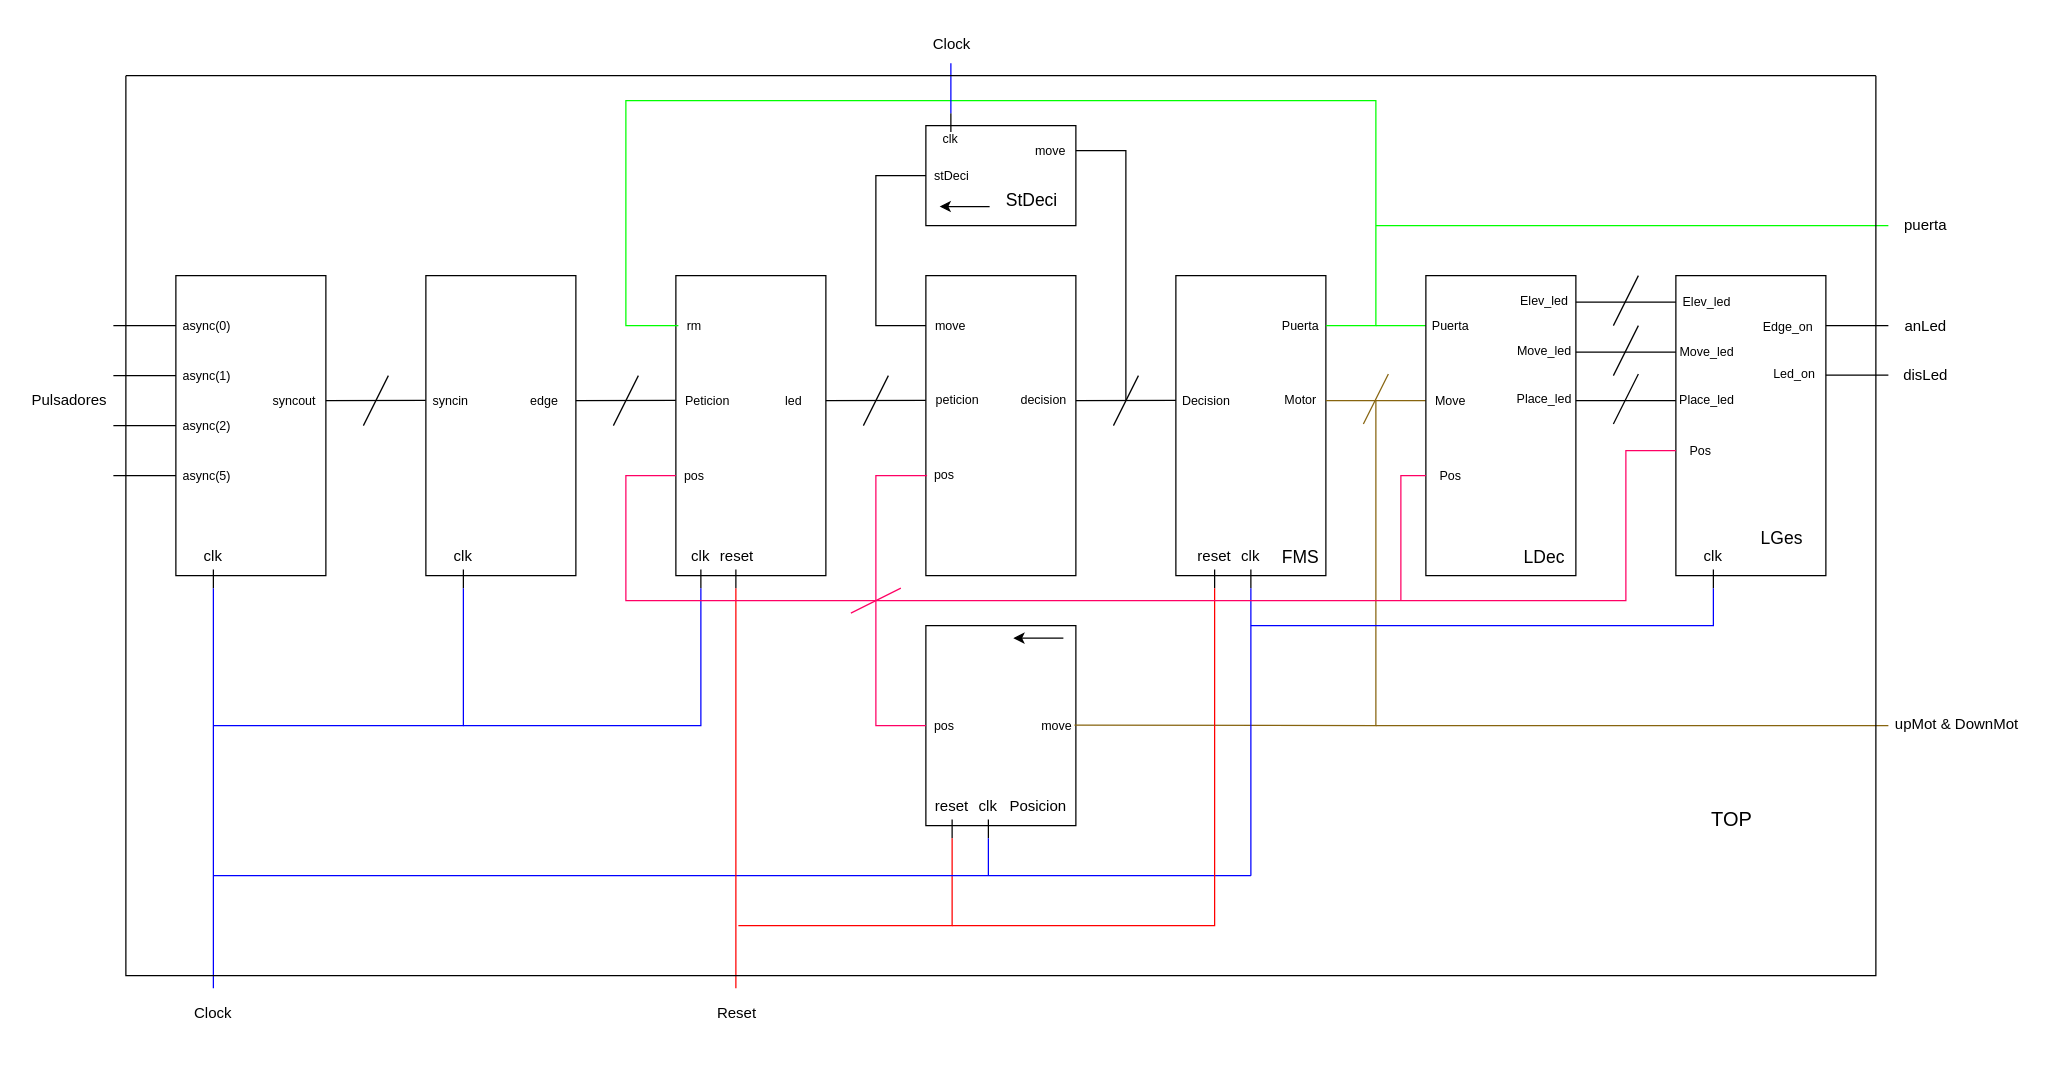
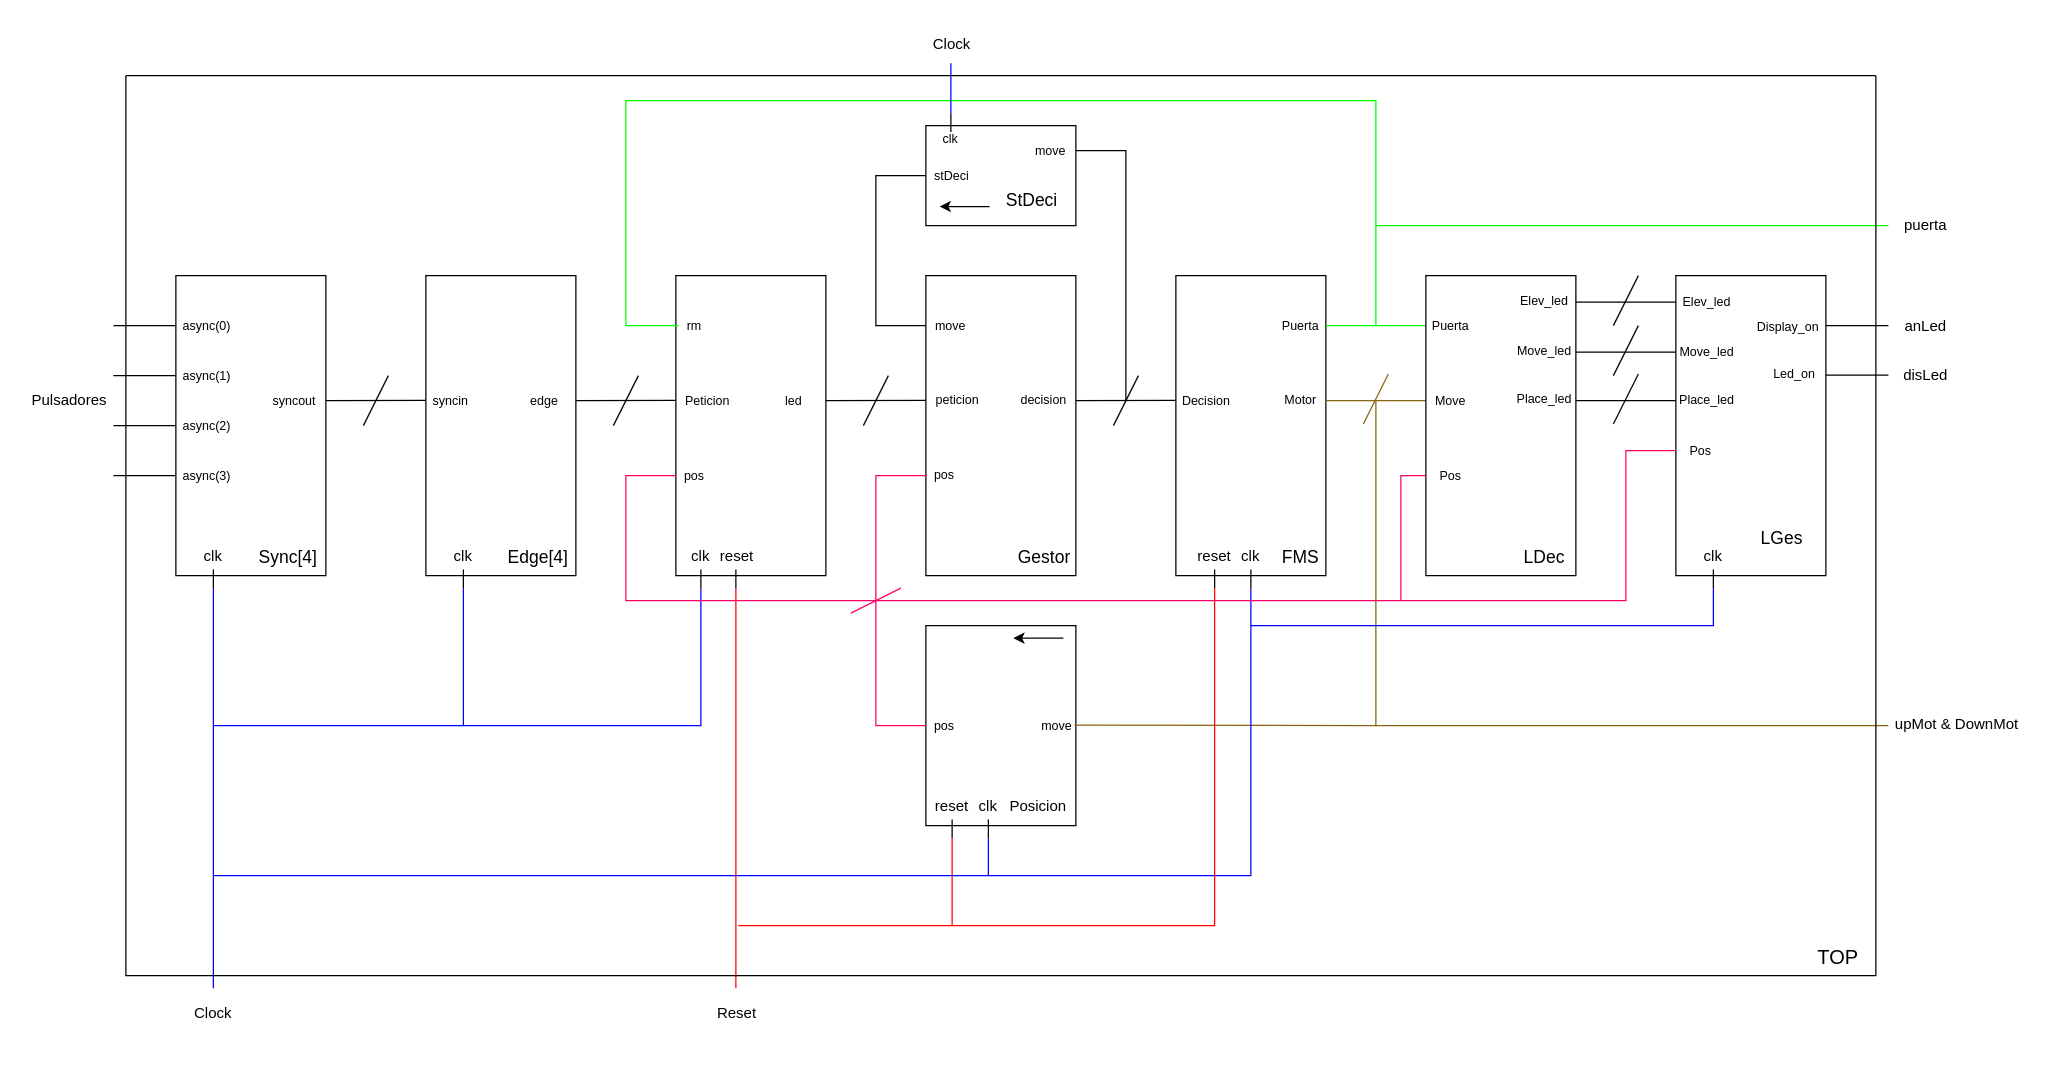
- <mxCell id="113" value="&lt;span style=&quot;font-size: 10px;&quot;&gt;Edge_on&lt;/span&gt;" style="text;html=1;align=center;verticalAlign=middle;whiteSpace=wrap;rounded=0;" vertex="1" parent="1"><mxGeometry x="1400" y="251.25" width="60" height="20" as="geometry" /></mxCell>
+ <mxCell id="113" value="&lt;span style=&quot;font-size: 10px;&quot;&gt;Display_on&lt;/span&gt;" style="text;html=1;align=center;verticalAlign=middle;whiteSpace=wrap;rounded=0;" vertex="1" parent="1"><mxGeometry x="1400" y="251.25" width="60" height="20" as="geometry" /></mxCell>
- <mxCell id="63" value="&lt;font style=&quot;font-size: 10px;&quot;&gt;async(5)&lt;/font&gt;" style="text;html=1;align=center;verticalAlign=middle;whiteSpace=wrap;rounded=0;" vertex="1" parent="1"><mxGeometry x="140" y="370" width="50" height="20" as="geometry" /></mxCell>
+ <mxCell id="63" value="&lt;font style=&quot;font-size: 10px;&quot;&gt;async(3)&lt;/font&gt;" style="text;html=1;align=center;verticalAlign=middle;whiteSpace=wrap;rounded=0;" vertex="1" parent="1"><mxGeometry x="140" y="370" width="50" height="20" as="geometry" /></mxCell>
+ <mxCell id="3" value="&lt;font style=&quot;font-size: 14px;&quot;&gt;Sync[4]&lt;/font&gt;" style="text;html=1;align=center;verticalAlign=middle;whiteSpace=wrap;rounded=0;" vertex="1" parent="1"><mxGeometry x="200" y="430" width="60" height="30" as="geometry" /></mxCell>
+ <mxCell id="11" value="&lt;font style=&quot;font-size: 14px;&quot;&gt;Edge[4]&lt;/font&gt;" style="text;html=1;align=center;verticalAlign=middle;whiteSpace=wrap;rounded=0;" vertex="1" parent="1"><mxGeometry x="400" y="430" width="60" height="30" as="geometry" /></mxCell>
+ <mxCell id="25" value="&lt;span style=&quot;font-size: 14px;&quot;&gt;Gestor&lt;/span&gt;" style="text;html=1;align=center;verticalAlign=middle;whiteSpace=wrap;rounded=0;" vertex="1" parent="1"><mxGeometry x="810" y="430" width="50" height="30" as="geometry" /></mxCell>
- <mxCell id="127" value="&lt;font style=&quot;font-size: 16px;&quot;&gt;TOP&lt;/font&gt;" style="text;html=1;align=center;verticalAlign=middle;whiteSpace=wrap;rounded=0;" vertex="1" parent="1"><mxGeometry x="1355" y="640" width="60" height="30" as="geometry" /></mxCell>
+ <mxCell id="127" value="&lt;font style=&quot;font-size: 16px;&quot;&gt;TOP&lt;/font&gt;" style="text;html=1;align=center;verticalAlign=middle;whiteSpace=wrap;rounded=0;" vertex="1" parent="1"><mxGeometry x="1440" y="750" width="60" height="30" as="geometry" /></mxCell>
